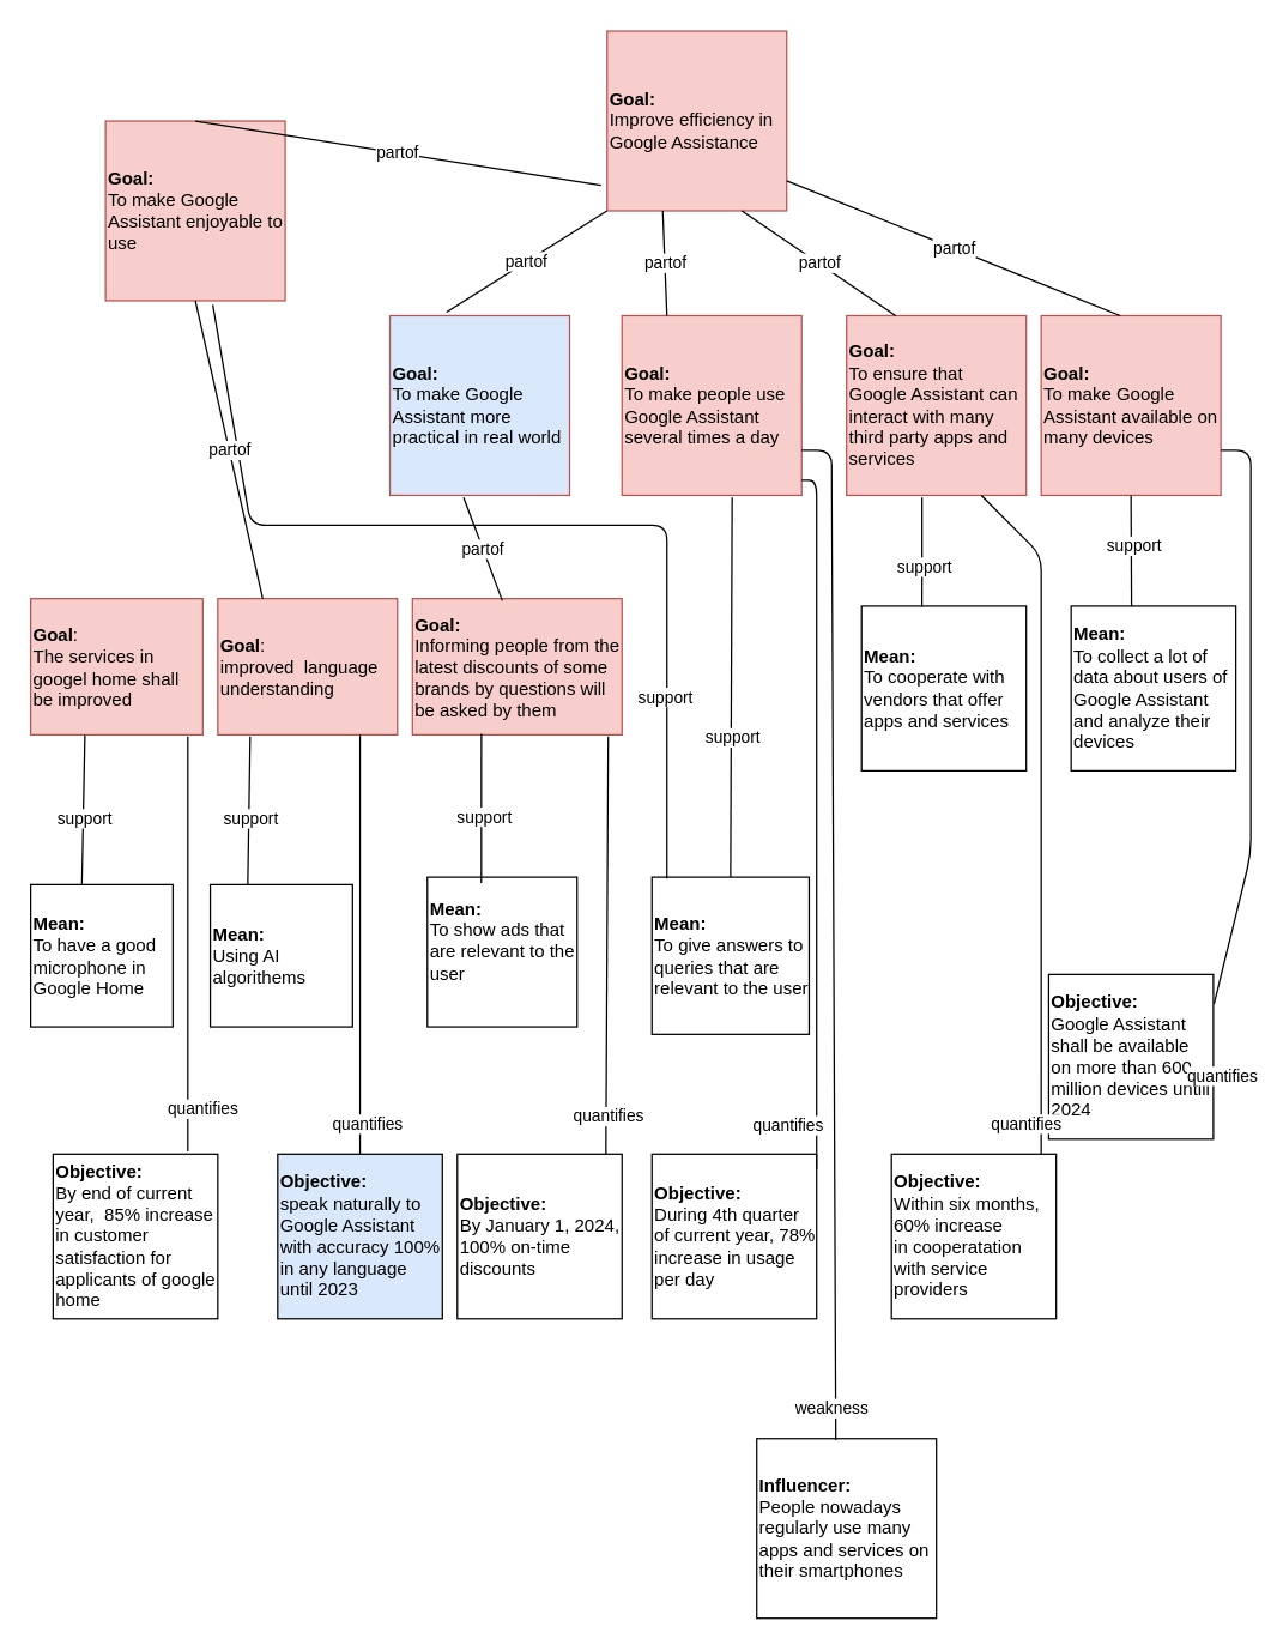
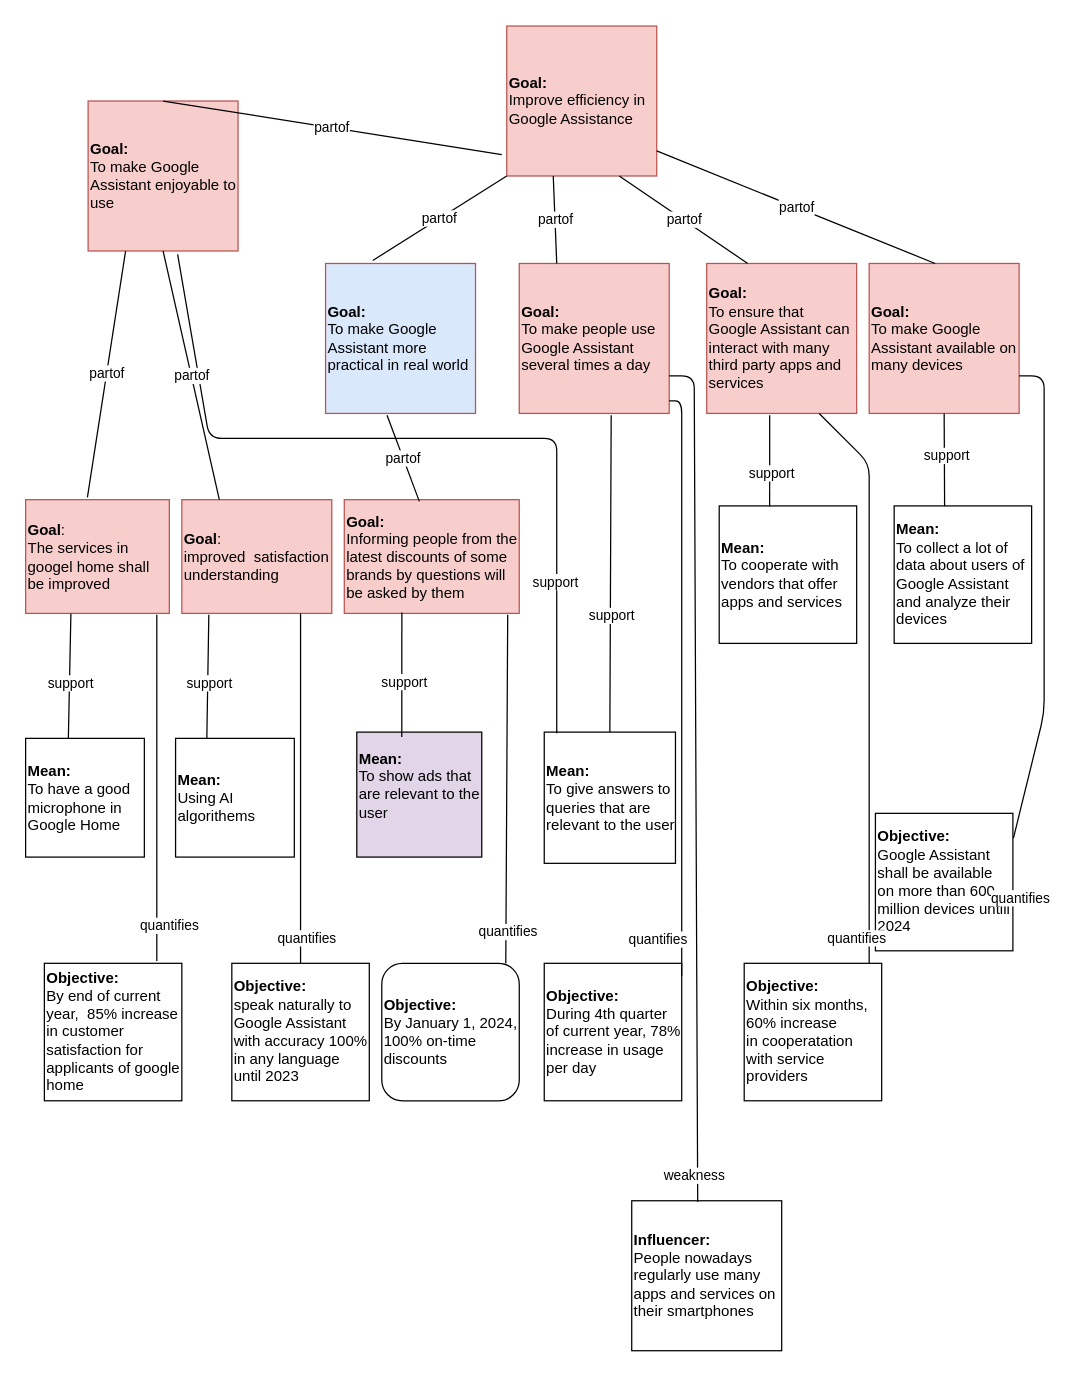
+ <mxCell id="28" value="partof" style="endArrow=none;html=1;exitX=0.43;exitY=-0.02;exitDx=0;exitDy=0;exitPerimeter=0;entryX=0.25;entryY=1;entryDx=0;entryDy=0;" parent="1" source="8" target="6" edge="1"><mxGeometry width="50" height="50" relative="1" as="geometry"><mxPoint x="145.5" y="400" as="sourcePoint" /><mxPoint x="145" y="340" as="targetPoint" /></mxGeometry></mxCell>
- <mxCell id="32" value="&lt;div&gt;&lt;b&gt;Goal&lt;/b&gt;:&lt;/div&gt;improved&amp;nbsp; language understanding" style="rounded=0;whiteSpace=wrap;html=1;align=left;fillColor=#f8cecc;strokeColor=#b85450;" vertex="1" parent="1"><mxGeometry x="145" y="399" width="120" height="91" as="geometry" /></mxCell>
+ <mxCell id="32" value="&lt;div&gt;&lt;b&gt;Goal&lt;/b&gt;:&lt;/div&gt;improved&amp;nbsp; satisfaction understanding" style="rounded=0;whiteSpace=wrap;html=1;align=left;fillColor=#f8cecc;strokeColor=#b85450;" vertex="1" parent="1"><mxGeometry x="145" y="399" width="120" height="91" as="geometry" /></mxCell>
- <mxCell id="3" value="&lt;b&gt;Mean:&lt;/b&gt;&lt;br&gt;&lt;div&gt;To show ads that are relevant to the user&lt;/div&gt;&lt;div&gt;&lt;br&gt;&lt;/div&gt;" style="whiteSpace=wrap;html=1;aspect=fixed;align=left;" parent="1" vertex="1"><mxGeometry x="285" y="585" width="100" height="100" as="geometry" /></mxCell>
+ <mxCell id="3" value="&lt;b&gt;Mean:&lt;/b&gt;&lt;br&gt;&lt;div&gt;To show ads that are relevant to the user&lt;/div&gt;&lt;div&gt;&lt;br&gt;&lt;/div&gt;" style="whiteSpace=wrap;html=1;aspect=fixed;align=left;fillColor=#e1d5e7;" parent="1" vertex="1"><mxGeometry x="285" y="585" width="100" height="100" as="geometry" /></mxCell>
- <mxCell id="33" value="&lt;b&gt;Objective:&lt;/b&gt;&lt;br&gt;speak naturally to Google Assistant with accuracy 100% in any language until 2023" style="whiteSpace=wrap;html=1;aspect=fixed;align=left;fillColor=#dae8fc;" vertex="1" parent="1"><mxGeometry x="185" y="770" width="110" height="110" as="geometry" /></mxCell>
+ <mxCell id="33" value="&lt;b&gt;Objective:&lt;/b&gt;&lt;br&gt;speak naturally to Google Assistant with accuracy 100% in any language until 2023" style="whiteSpace=wrap;html=1;aspect=fixed;align=left;" vertex="1" parent="1"><mxGeometry x="185" y="770" width="110" height="110" as="geometry" /></mxCell>
- <mxCell id="49" value="&lt;b&gt;Objective:&lt;/b&gt;&lt;br&gt;By January 1, 2024, 100% on-time discounts" style="whiteSpace=wrap;html=1;aspect=fixed;align=left;" vertex="1" parent="1"><mxGeometry x="305" y="770" width="110" height="110" as="geometry" /></mxCell>
+ <mxCell id="49" value="&lt;b&gt;Objective:&lt;/b&gt;&lt;br&gt;By January 1, 2024, 100% on-time discounts" style="whiteSpace=wrap;html=1;aspect=fixed;align=left;rounded=1;" vertex="1" parent="1"><mxGeometry x="305" y="770" width="110" height="110" as="geometry" /></mxCell>
